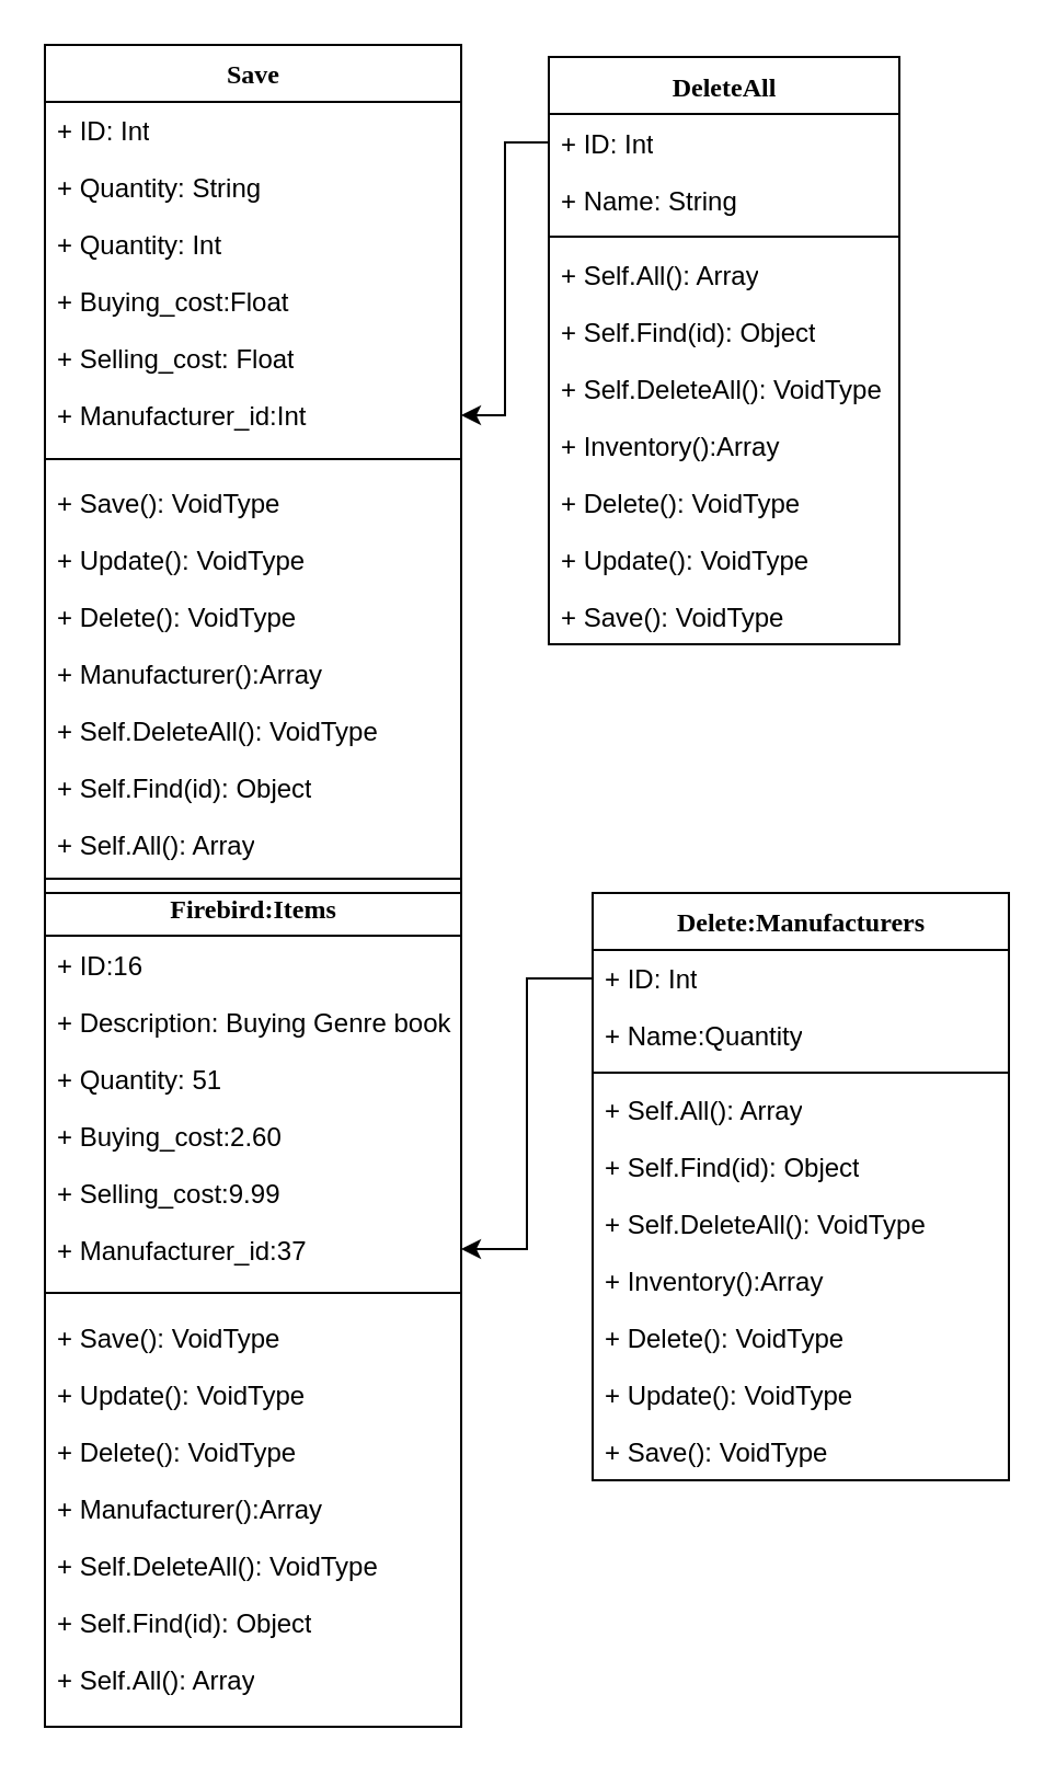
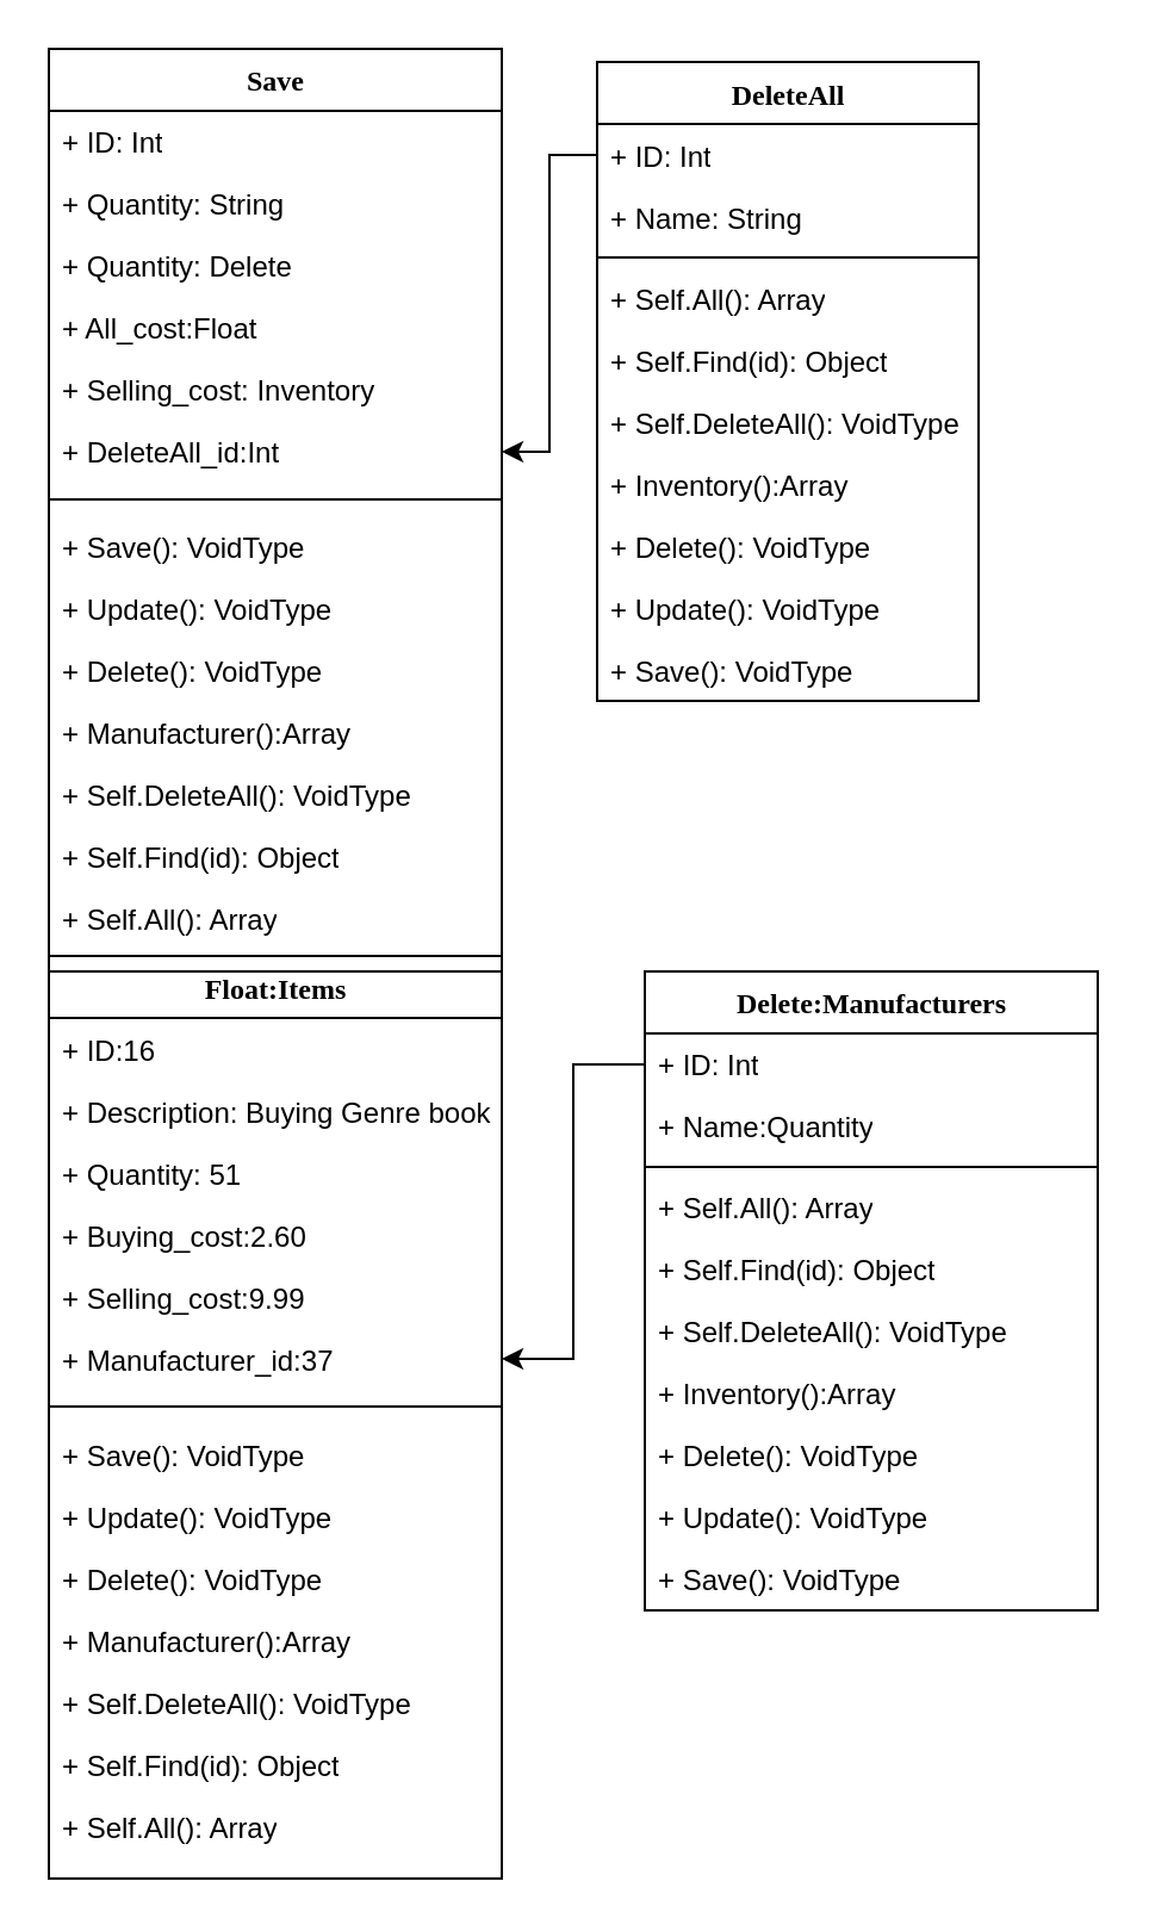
- <mxCell id="5" value="+ Quantity: Int" style="text;html=1;strokeColor=none;fillColor=none;align=left;verticalAlign=top;spacingLeft=4;spacingRight=4;whiteSpace=wrap;overflow=hidden;rotatable=0;points=[[0,0.5],[1,0.5]];portConstraint=eastwest;" parent="2" vertex="1"><mxGeometry y="78" width="190" height="26" as="geometry" /></mxCell>
+ <mxCell id="5" value="+ Quantity: Delete" style="text;html=1;strokeColor=none;fillColor=none;align=left;verticalAlign=top;spacingLeft=4;spacingRight=4;whiteSpace=wrap;overflow=hidden;rotatable=0;points=[[0,0.5],[1,0.5]];portConstraint=eastwest;" parent="2" vertex="1"><mxGeometry y="78" width="190" height="26" as="geometry" /></mxCell>
- <mxCell id="6" value="+ Buying_cost:Float" style="text;html=1;strokeColor=none;fillColor=none;align=left;verticalAlign=top;spacingLeft=4;spacingRight=4;whiteSpace=wrap;overflow=hidden;rotatable=0;points=[[0,0.5],[1,0.5]];portConstraint=eastwest;" parent="2" vertex="1"><mxGeometry y="104" width="190" height="26" as="geometry" /></mxCell>
+ <mxCell id="6" value="+ All_cost:Float" style="text;html=1;strokeColor=none;fillColor=none;align=left;verticalAlign=top;spacingLeft=4;spacingRight=4;whiteSpace=wrap;overflow=hidden;rotatable=0;points=[[0,0.5],[1,0.5]];portConstraint=eastwest;" parent="2" vertex="1"><mxGeometry y="104" width="190" height="26" as="geometry" /></mxCell>
- <mxCell id="7" value="+ Selling_cost: Float&lt;br&gt;" style="text;html=1;strokeColor=none;fillColor=none;align=left;verticalAlign=top;spacingLeft=4;spacingRight=4;whiteSpace=wrap;overflow=hidden;rotatable=0;points=[[0,0.5],[1,0.5]];portConstraint=eastwest;" parent="2" vertex="1"><mxGeometry y="130" width="190" height="26" as="geometry" /></mxCell>
+ <mxCell id="7" value="+ Selling_cost: Inventory&lt;br&gt;" style="text;html=1;strokeColor=none;fillColor=none;align=left;verticalAlign=top;spacingLeft=4;spacingRight=4;whiteSpace=wrap;overflow=hidden;rotatable=0;points=[[0,0.5],[1,0.5]];portConstraint=eastwest;" parent="2" vertex="1"><mxGeometry y="130" width="190" height="26" as="geometry" /></mxCell>
- <mxCell id="8" value="+ Manufacturer_id:Int" style="text;html=1;strokeColor=none;fillColor=none;align=left;verticalAlign=top;spacingLeft=4;spacingRight=4;whiteSpace=wrap;overflow=hidden;rotatable=0;points=[[0,0.5],[1,0.5]];portConstraint=eastwest;" parent="2" vertex="1"><mxGeometry y="156" width="190" height="26" as="geometry" /></mxCell>
+ <mxCell id="8" value="+ DeleteAll_id:Int" style="text;html=1;strokeColor=none;fillColor=none;align=left;verticalAlign=top;spacingLeft=4;spacingRight=4;whiteSpace=wrap;overflow=hidden;rotatable=0;points=[[0,0.5],[1,0.5]];portConstraint=eastwest;" parent="2" vertex="1"><mxGeometry y="156" width="190" height="26" as="geometry" /></mxCell>
- <mxCell id="29" value="Firebird:Items" style="swimlane;html=1;fontStyle=1;align=center;verticalAlign=top;childLayout=stackLayout;horizontal=1;startSize=26;horizontalStack=0;resizeParent=1;resizeLast=0;collapsible=1;marginBottom=0;swimlaneFillColor=#ffffff;rounded=0;shadow=0;comic=0;labelBackgroundColor=none;strokeColor=#000000;strokeWidth=1;fillColor=none;fontFamily=Verdana;fontSize=12;fontColor=#000000;" vertex="1" parent="1"><mxGeometry x="20" y="400.5" width="190" height="387" as="geometry" /></mxCell>
+ <mxCell id="29" value="Float:Items" style="swimlane;html=1;fontStyle=1;align=center;verticalAlign=top;childLayout=stackLayout;horizontal=1;startSize=26;horizontalStack=0;resizeParent=1;resizeLast=0;collapsible=1;marginBottom=0;swimlaneFillColor=#ffffff;rounded=0;shadow=0;comic=0;labelBackgroundColor=none;strokeColor=#000000;strokeWidth=1;fillColor=none;fontFamily=Verdana;fontSize=12;fontColor=#000000;" vertex="1" parent="1"><mxGeometry x="20" y="400.5" width="190" height="387" as="geometry" /></mxCell>
